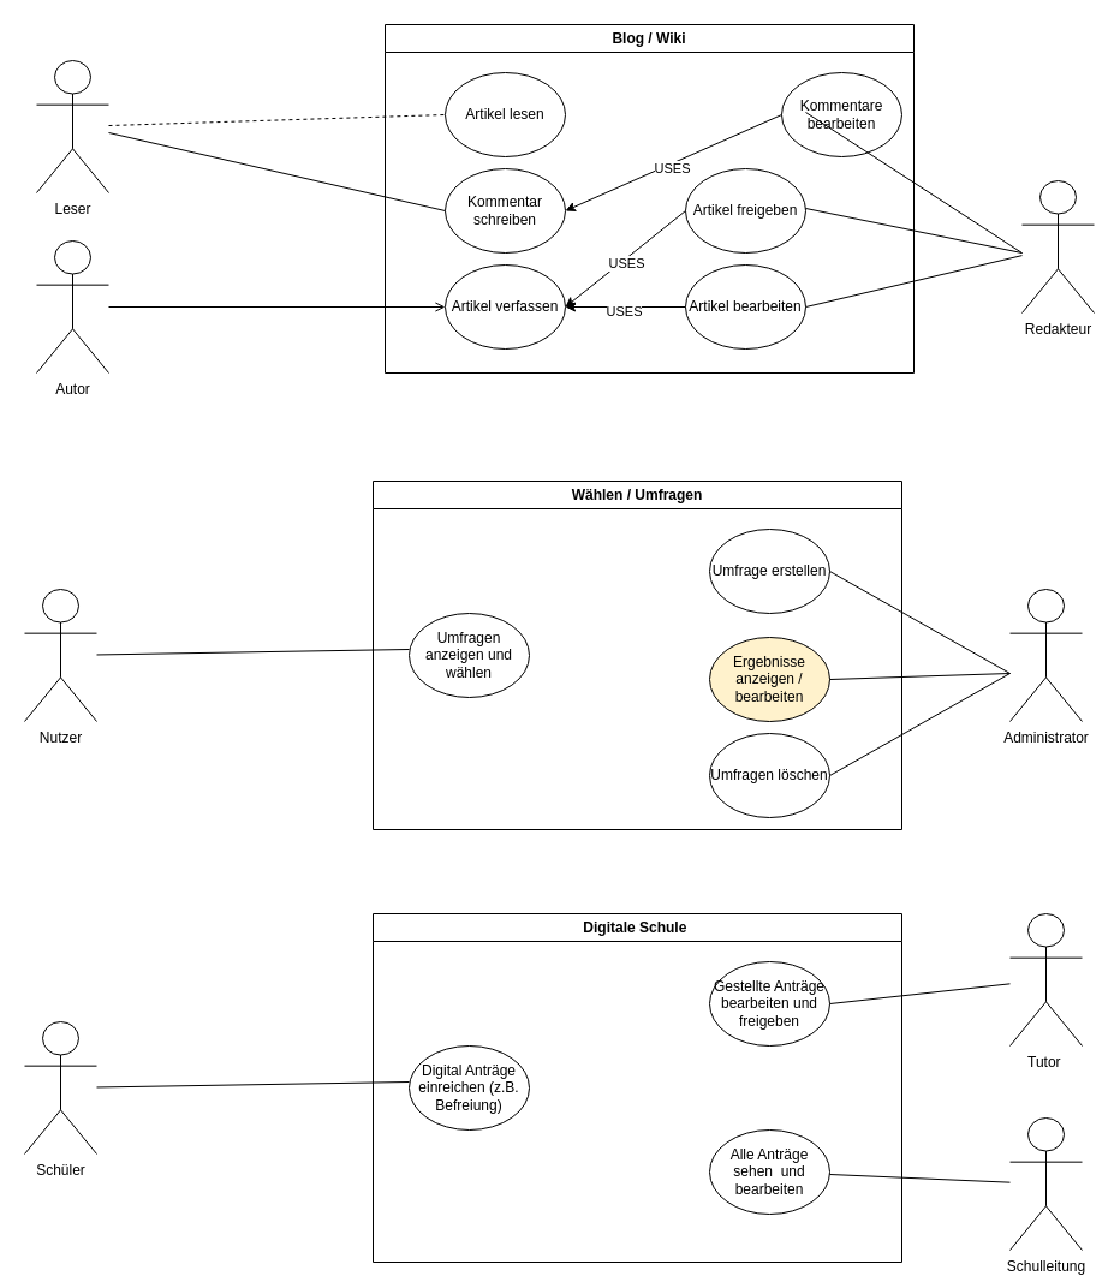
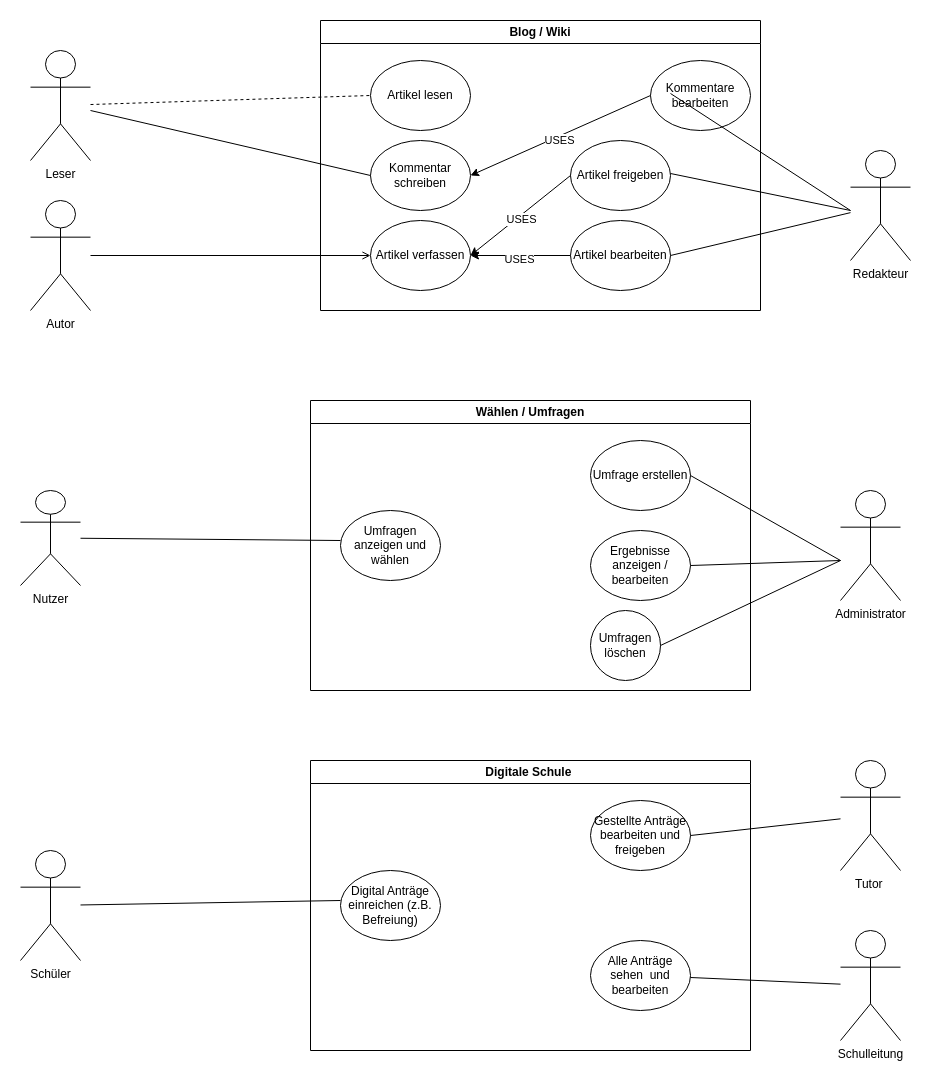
- <mxCell id="24" value="Nutzer" style="shape=umlActor;verticalLabelPosition=bottom;verticalAlign=top;html=1;" vertex="1" parent="1"><mxGeometry x="20" y="490" width="60" height="110" as="geometry" /></mxCell>
+ <mxCell id="24" value="Nutzer" style="shape=umlActor;verticalLabelPosition=bottom;verticalAlign=top;html=1;" vertex="1" parent="1"><mxGeometry x="20" y="490" width="60" height="95" as="geometry" /></mxCell>
- <mxCell id="28" value="Ergebnisse anzeigen / bearbeiten" style="ellipse;whiteSpace=wrap;html=1;fillColor=#fff2cc;" vertex="1" parent="25"><mxGeometry x="280" y="130" width="100" height="70" as="geometry" /></mxCell>
+ <mxCell id="28" value="Ergebnisse anzeigen / bearbeiten" style="ellipse;whiteSpace=wrap;html=1;" vertex="1" parent="25"><mxGeometry x="280" y="130" width="100" height="70" as="geometry" /></mxCell>
- <mxCell id="29" value="Umfragen löschen" style="ellipse;whiteSpace=wrap;html=1;" vertex="1" parent="25"><mxGeometry x="280" y="210" width="100" height="70" as="geometry" /></mxCell>
+ <mxCell id="29" value="Umfragen löschen" style="ellipse;whiteSpace=wrap;html=1;" vertex="1" parent="25"><mxGeometry x="280" y="210" width="70" height="70" as="geometry" /></mxCell>
